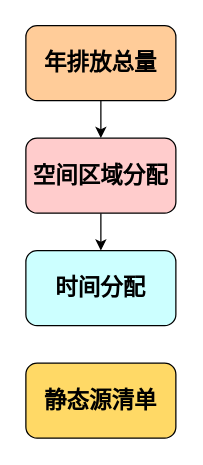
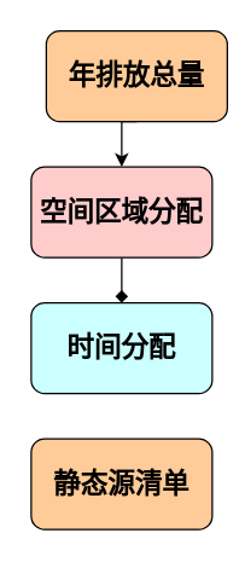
- <mxCell id="3" value="&lt;b&gt;&lt;font style=&quot;font-size: 18px&quot;&gt;年排放总量&lt;/font&gt;&lt;/b&gt;" style="rounded=1;whiteSpace=wrap;html=1;fillColor=#FFCC99;" vertex="1" parent="1"><mxGeometry x="20" y="20" width="120" height="60" as="geometry" /></mxCell>
+ <mxCell id="3" value="&lt;b&gt;&lt;font style=&quot;font-size: 18px&quot;&gt;年排放总量&lt;/font&gt;&lt;/b&gt;" style="rounded=1;whiteSpace=wrap;html=1;fillColor=#FFCC99;" vertex="1" parent="1"><mxGeometry x="30" y="20" width="120" height="60" as="geometry" /></mxCell>
- <mxCell id="4" style="edgeStyle=orthogonalEdgeStyle;rounded=0;orthogonalLoop=1;jettySize=auto;html=1;exitX=0.5;exitY=1;exitDx=0;exitDy=0;entryX=0.5;entryY=0;entryDx=0;entryDy=0;" edge="1" parent="1" source="5" target="6"><mxGeometry relative="1" as="geometry" /></mxCell>
+ <mxCell id="4" style="edgeStyle=orthogonalEdgeStyle;rounded=0;orthogonalLoop=1;jettySize=auto;html=1;exitX=0.5;exitY=1;exitDx=0;exitDy=0;entryX=0.5;entryY=0;entryDx=0;entryDy=0;endArrow=diamond;" edge="1" parent="1" source="5" target="6"><mxGeometry relative="1" as="geometry" /></mxCell>
- <mxCell id="7" value="&lt;font style=&quot;font-size: 18px&quot;&gt;&lt;b&gt;静态源清单&lt;/b&gt;&lt;/font&gt;" style="rounded=1;whiteSpace=wrap;html=1;fillColor=#FFD966;" vertex="1" parent="1"><mxGeometry x="20" y="290" width="120" height="60" as="geometry" /></mxCell>
+ <mxCell id="7" value="&lt;font style=&quot;font-size: 18px&quot;&gt;&lt;b&gt;静态源清单&lt;/b&gt;&lt;/font&gt;" style="rounded=1;whiteSpace=wrap;html=1;fillColor=#ffcc99;" vertex="1" parent="1"><mxGeometry x="20" y="290" width="120" height="60" as="geometry" /></mxCell>
